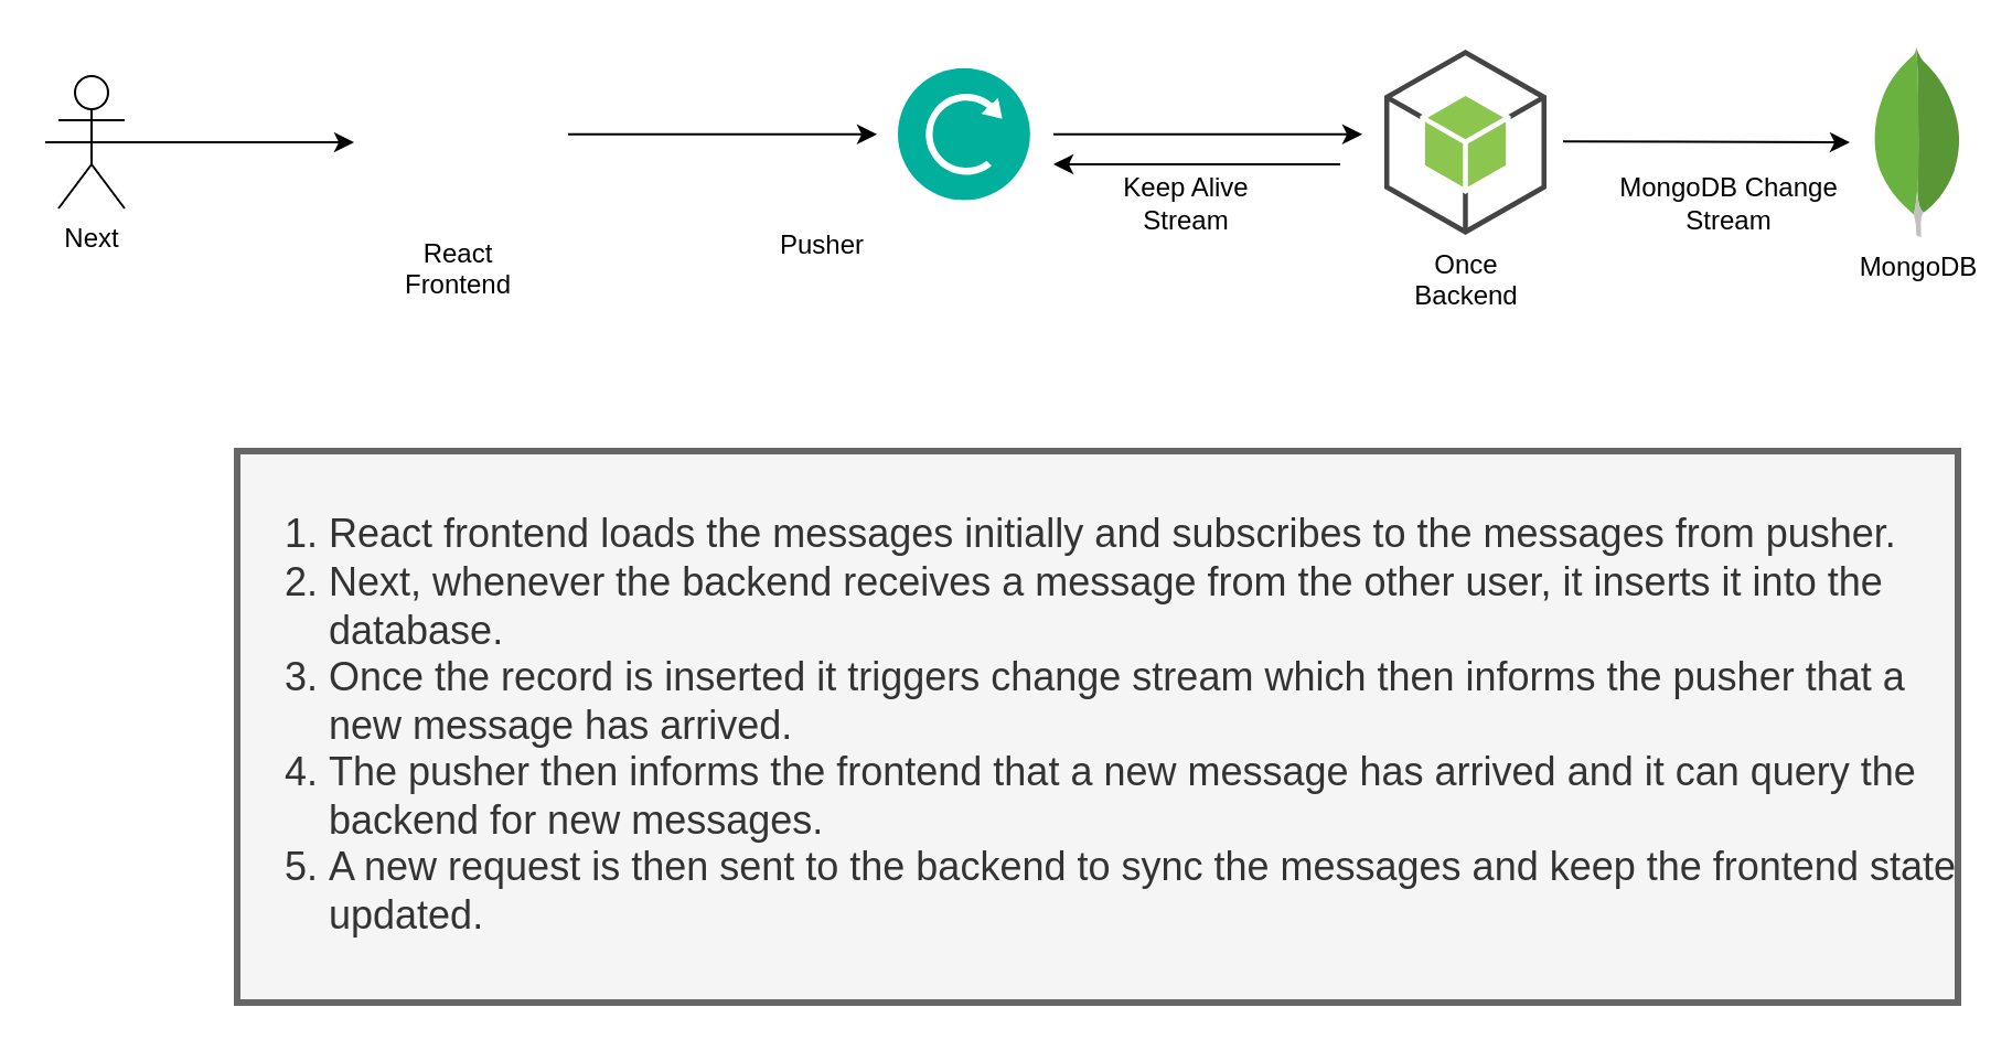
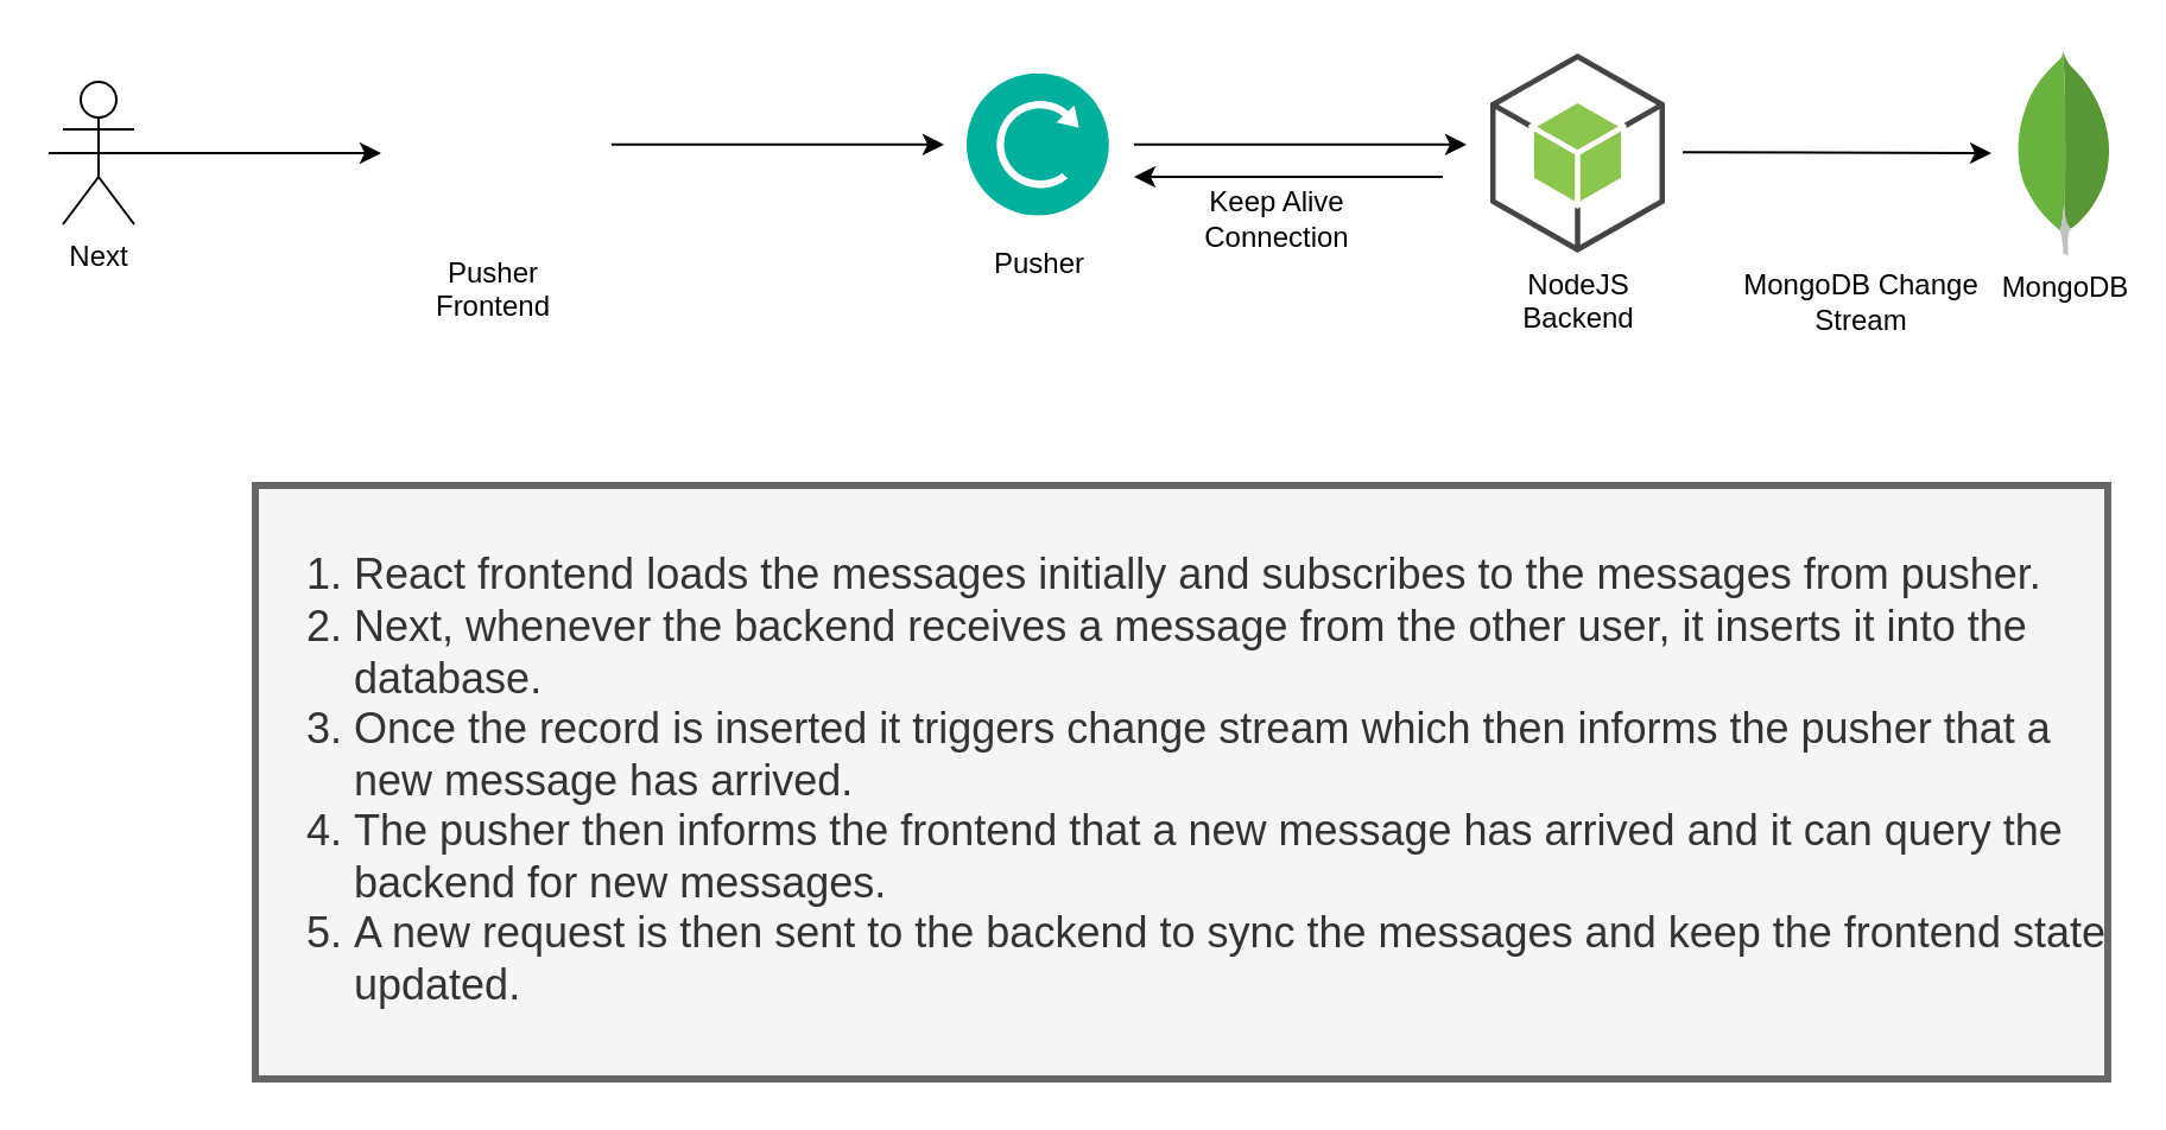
- <mxCell id="14" value="Keep Alive &lt;br&gt;Stream" style="text;html=1;align=center;verticalAlign=middle;resizable=0;points=[];autosize=1;strokeColor=none;fillColor=none;" vertex="1" parent="1"><mxGeometry x="497" y="77.1" width="80" height="30" as="geometry" /></mxCell>
+ <mxCell id="14" value="Keep Alive &lt;br&gt;Connection" style="text;html=1;align=center;verticalAlign=middle;resizable=0;points=[];autosize=1;strokeColor=none;fillColor=none;" vertex="1" parent="1"><mxGeometry x="497" y="77.1" width="80" height="30" as="geometry" /></mxCell>
- <mxCell id="8" value="MongoDB Change &lt;br&gt;Stream" style="text;html=1;align=center;verticalAlign=middle;resizable=0;points=[];autosize=1;strokeColor=none;fillColor=none;" parent="1" vertex="1"><mxGeometry x="728" y="77.1" width="110" height="30" as="geometry" /></mxCell>
+ <mxCell id="8" value="MongoDB Change &lt;br&gt;Stream" style="text;html=1;align=center;verticalAlign=middle;resizable=0;points=[];autosize=1;strokeColor=none;fillColor=none;" parent="1" vertex="1"><mxGeometry x="728" y="112.1" width="110" height="30" as="geometry" /></mxCell>
- <mxCell id="10" value="Pusher" style="text;html=1;align=center;verticalAlign=middle;resizable=0;points=[];autosize=1;strokeColor=none;fillColor=none;" vertex="1" parent="1"><mxGeometry x="347" y="100.9" width="50" height="20" as="geometry" /></mxCell>
+ <mxCell id="10" value="Pusher" style="text;html=1;align=center;verticalAlign=middle;resizable=0;points=[];autosize=1;strokeColor=none;fillColor=none;" vertex="1" parent="1"><mxGeometry x="412" y="100.9" width="50" height="20" as="geometry" /></mxCell>
- <mxCell id="4" value="React &lt;br&gt;Frontend" style="shape=image;html=1;verticalAlign=top;verticalLabelPosition=bottom;labelBackgroundColor=#ffffff;imageAspect=0;aspect=fixed;image=https://cdn1.iconfinder.com/data/icons/ionicons-fill-vol-2/512/logo-react-128.png" parent="1" vertex="1"><mxGeometry x="167" y="20.9" width="80" height="80" as="geometry" /></mxCell>
+ <mxCell id="4" value="Pusher &lt;br&gt;Frontend" style="shape=image;html=1;verticalAlign=top;verticalLabelPosition=bottom;labelBackgroundColor=#ffffff;imageAspect=0;aspect=fixed;image=https://cdn1.iconfinder.com/data/icons/ionicons-fill-vol-2/512/logo-react-128.png" parent="1" vertex="1"><mxGeometry x="167" y="20.9" width="80" height="80" as="geometry" /></mxCell>
- <mxCell id="3" value="Once &lt;br&gt;Backend" style="outlineConnect=0;dashed=0;verticalLabelPosition=bottom;verticalAlign=top;align=center;html=1;shape=mxgraph.aws3.android;fillColor=#8CC64F;gradientColor=none;" parent="1" vertex="1"><mxGeometry x="627" y="22" width="73.5" height="84" as="geometry" /></mxCell>
+ <mxCell id="3" value="NodeJS &lt;br&gt;Backend" style="outlineConnect=0;dashed=0;verticalLabelPosition=bottom;verticalAlign=top;align=center;html=1;shape=mxgraph.aws3.android;fillColor=#8CC64F;gradientColor=none;" parent="1" vertex="1"><mxGeometry x="627" y="22" width="73.5" height="84" as="geometry" /></mxCell>
